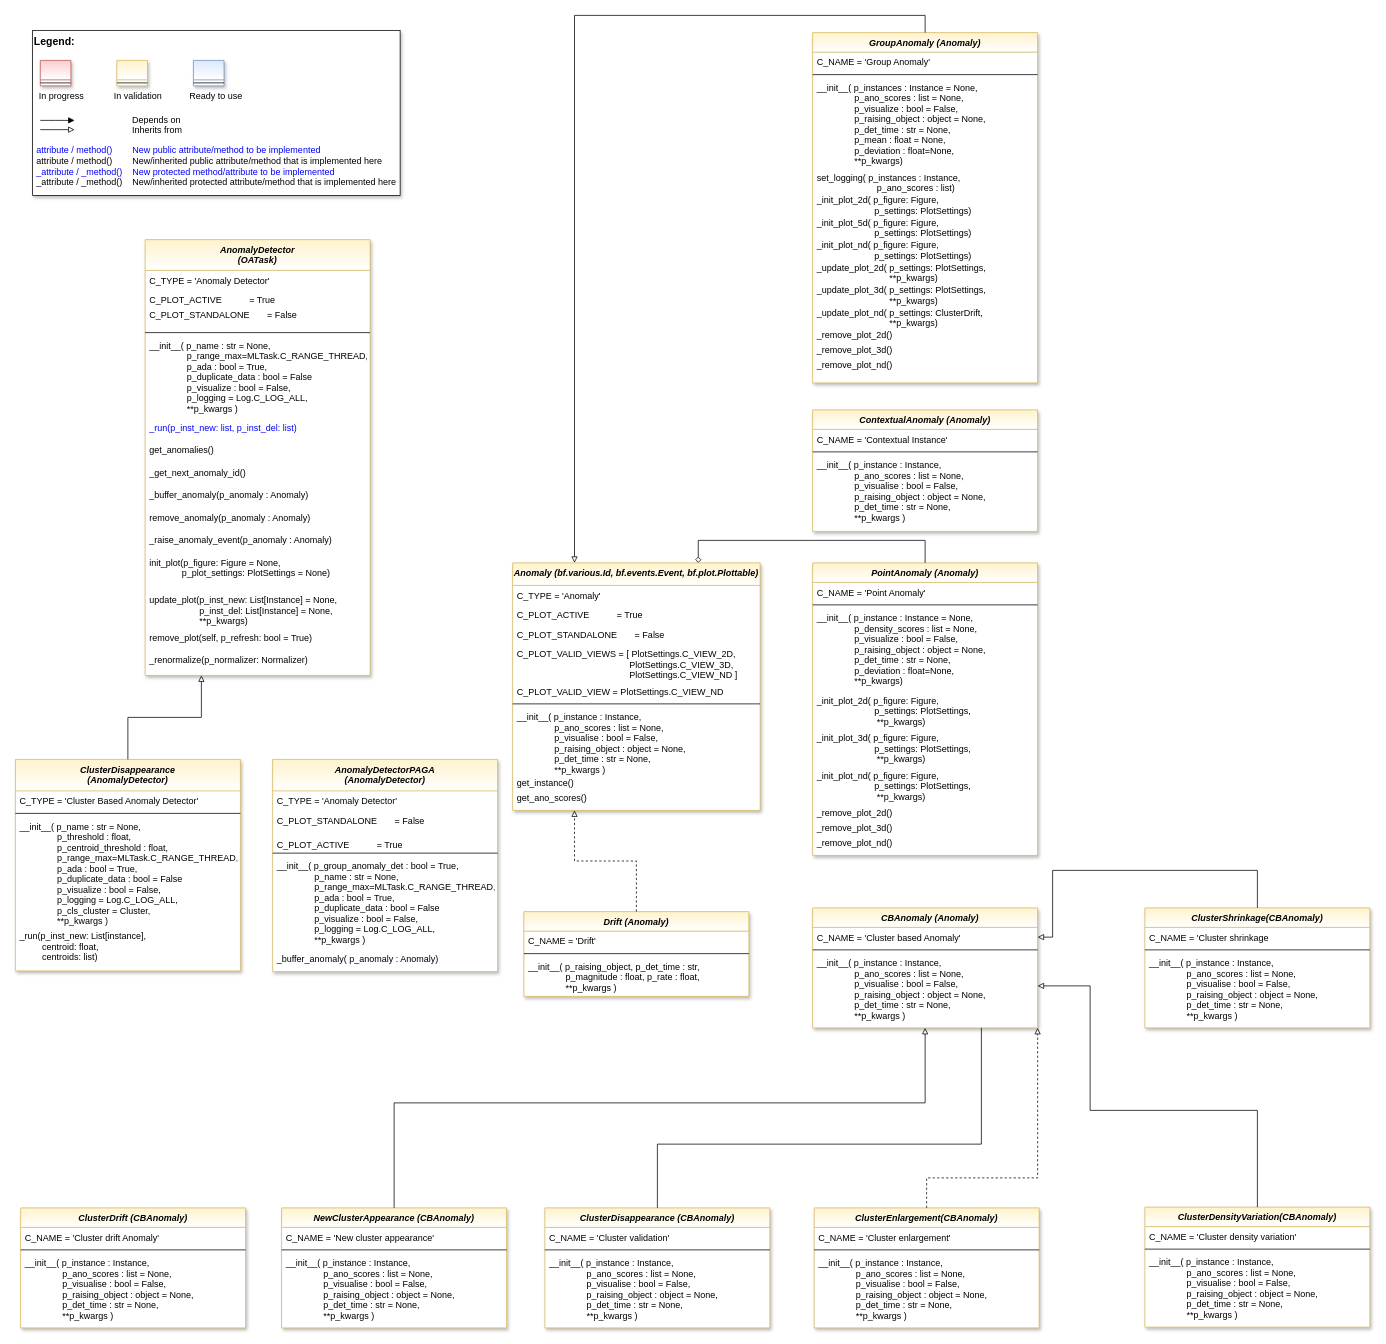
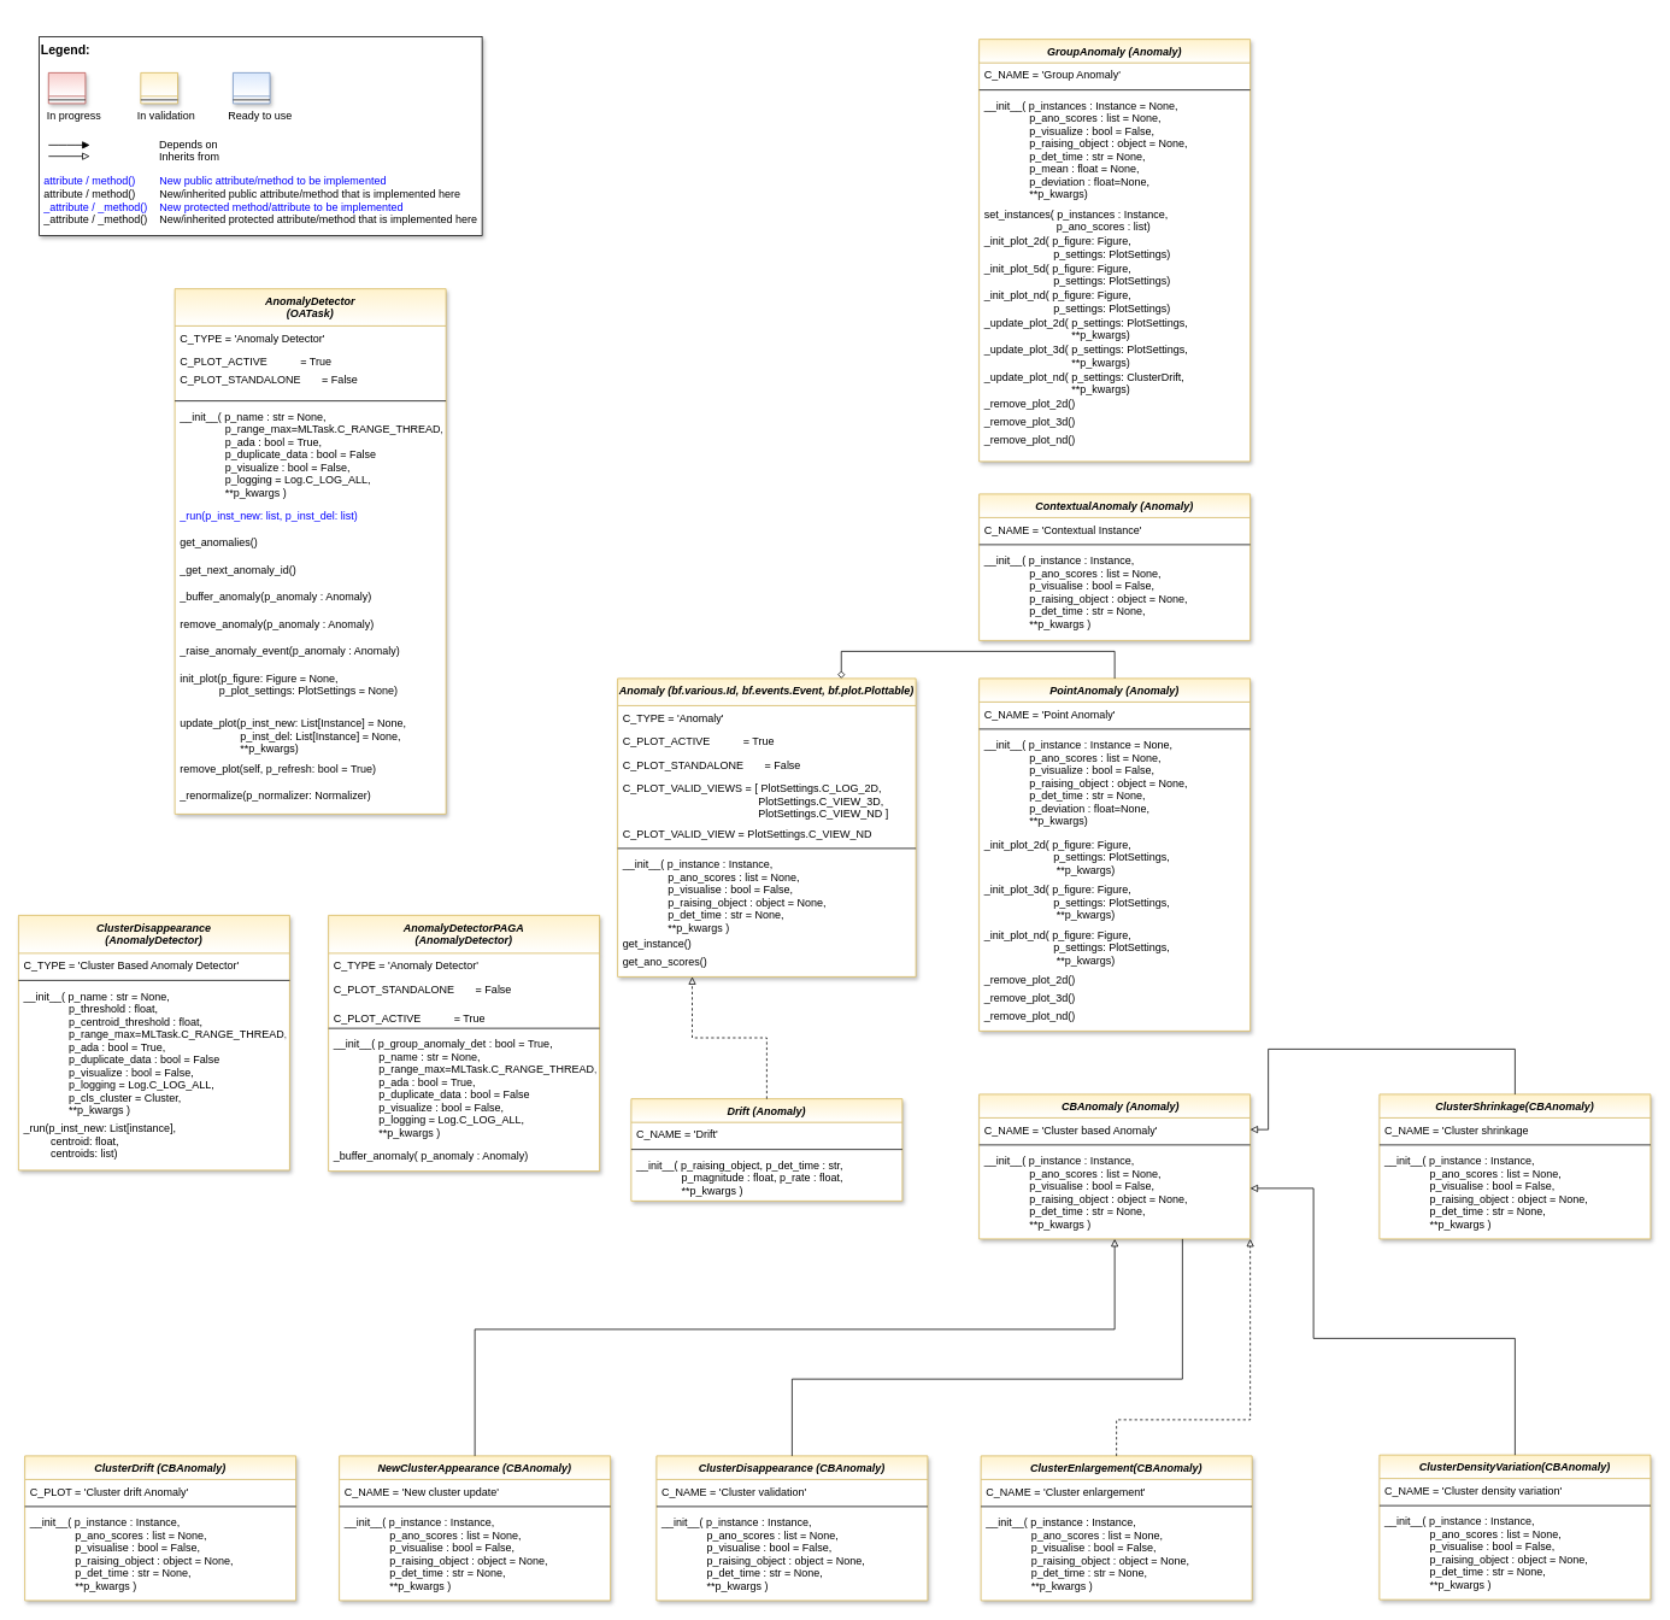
- <mxCell id="76" style="edgeStyle=orthogonalEdgeStyle;rounded=0;orthogonalLoop=1;jettySize=auto;html=1;fontColor=#0000FF;endArrow=block;endFill=0;entryX=0.25;entryY=0;entryDx=0;entryDy=0;exitX=0.5;exitY=0;exitDx=0;exitDy=0;" parent="1" source="58" target="28" edge="1"><mxGeometry relative="1" as="geometry"><mxPoint x="813" y="290" as="targetPoint" /><Array as="points"><mxPoint x="1233" y="20" /><mxPoint x="766" y="20" /></Array><mxPoint x="813" y="440" as="sourcePoint" /></mxGeometry></mxCell>
- <mxCell id="62" value="set_logging( p_instances : Instance,&#10;                        p_ano_scores : list)" style="text;align=left;verticalAlign=top;spacingLeft=4;spacingRight=4;overflow=hidden;rotatable=0;points=[[0,0.5],[1,0.5]];portConstraint=eastwest;" parent="58" vertex="1"><mxGeometry y="180" width="300" height="30" as="geometry" /></mxCell>
+ <mxCell id="62" value="set_instances( p_instances : Instance,&#10;                        p_ano_scores : list)" style="text;align=left;verticalAlign=top;spacingLeft=4;spacingRight=4;overflow=hidden;rotatable=0;points=[[0,0.5],[1,0.5]];portConstraint=eastwest;" parent="58" vertex="1"><mxGeometry y="180" width="300" height="30" as="geometry" /></mxCell>
- <mxCell id="46" value="__init__( p_instance : Instance = None,&#10;               p_density_scores : list = None,&#10;               p_visualize : bool = False,&#10;               p_raising_object : object = None,&#10;               p_det_time : str = None,&#10;               p_deviation : float=None,&#10;               **p_kwargs)" style="text;align=left;verticalAlign=top;spacingLeft=4;spacingRight=4;overflow=hidden;rotatable=0;points=[[0,0.5],[1,0.5]];portConstraint=eastwest;" parent="43" vertex="1"><mxGeometry y="60" width="300" height="110" as="geometry" /></mxCell>
+ <mxCell id="46" value="__init__( p_instance : Instance = None,&#10;               p_ano_scores : list = None,&#10;               p_visualize : bool = False,&#10;               p_raising_object : object = None,&#10;               p_det_time : str = None,&#10;               p_deviation : float=None,&#10;               **p_kwargs)" style="text;align=left;verticalAlign=top;spacingLeft=4;spacingRight=4;overflow=hidden;rotatable=0;points=[[0,0.5],[1,0.5]];portConstraint=eastwest;" parent="43" vertex="1"><mxGeometry y="60" width="300" height="110" as="geometry" /></mxCell>
- <mxCell id="32" value="C_PLOT_VALID_VIEWS = [ PlotSettings.C_VIEW_2D, &#10;                                              PlotSettings.C_VIEW_3D, &#10;                                              PlotSettings.C_VIEW_ND ]" style="text;align=left;verticalAlign=top;spacingLeft=4;spacingRight=4;overflow=hidden;rotatable=0;points=[[0,0.5],[1,0.5]];portConstraint=eastwest;fontColor=default;" parent="28" vertex="1"><mxGeometry y="108" width="330" height="50" as="geometry" /></mxCell>
+ <mxCell id="32" value="C_PLOT_VALID_VIEWS = [ PlotSettings.C_LOG_2D, &#10;                                              PlotSettings.C_VIEW_3D, &#10;                                              PlotSettings.C_VIEW_ND ]" style="text;align=left;verticalAlign=top;spacingLeft=4;spacingRight=4;overflow=hidden;rotatable=0;points=[[0,0.5],[1,0.5]];portConstraint=eastwest;fontColor=default;" parent="28" vertex="1"><mxGeometry y="108" width="330" height="50" as="geometry" /></mxCell>
- <mxCell id="85" style="edgeStyle=orthogonalEdgeStyle;rounded=0;orthogonalLoop=1;jettySize=auto;html=1;fontColor=#0000FF;endArrow=block;endFill=0;entryX=0.25;entryY=1;entryDx=0;entryDy=0;exitX=0.5;exitY=0;exitDx=0;exitDy=0;" edge="1" parent="1" source="38" target="12"><mxGeometry relative="1" as="geometry"><mxPoint x="73" y="920" as="targetPoint" /><Array as="points" /><mxPoint x="111" y="982" as="sourcePoint" /></mxGeometry></mxCell>
- <mxCell id="91" value="C_NAME = 'Cluster drift Anomaly'" style="text;align=left;verticalAlign=top;spacingLeft=4;spacingRight=4;overflow=hidden;rotatable=0;points=[[0,0.5],[1,0.5]];portConstraint=eastwest;fontColor=default;" vertex="1" parent="90"><mxGeometry y="26" width="300" height="26" as="geometry" /></mxCell>
+ <mxCell id="91" value="C_PLOT = 'Cluster drift Anomaly'" style="text;align=left;verticalAlign=top;spacingLeft=4;spacingRight=4;overflow=hidden;rotatable=0;points=[[0,0.5],[1,0.5]];portConstraint=eastwest;fontColor=default;" vertex="1" parent="90"><mxGeometry y="26" width="300" height="26" as="geometry" /></mxCell>
- <mxCell id="95" value="C_NAME = 'New cluster appearance'" style="text;align=left;verticalAlign=top;spacingLeft=4;spacingRight=4;overflow=hidden;rotatable=0;points=[[0,0.5],[1,0.5]];portConstraint=eastwest;fontColor=default;" vertex="1" parent="94"><mxGeometry y="26" width="300" height="26" as="geometry" /></mxCell>
+ <mxCell id="95" value="C_NAME = 'New cluster update'" style="text;align=left;verticalAlign=top;spacingLeft=4;spacingRight=4;overflow=hidden;rotatable=0;points=[[0,0.5],[1,0.5]];portConstraint=eastwest;fontColor=default;" vertex="1" parent="94"><mxGeometry y="26" width="300" height="26" as="geometry" /></mxCell>
